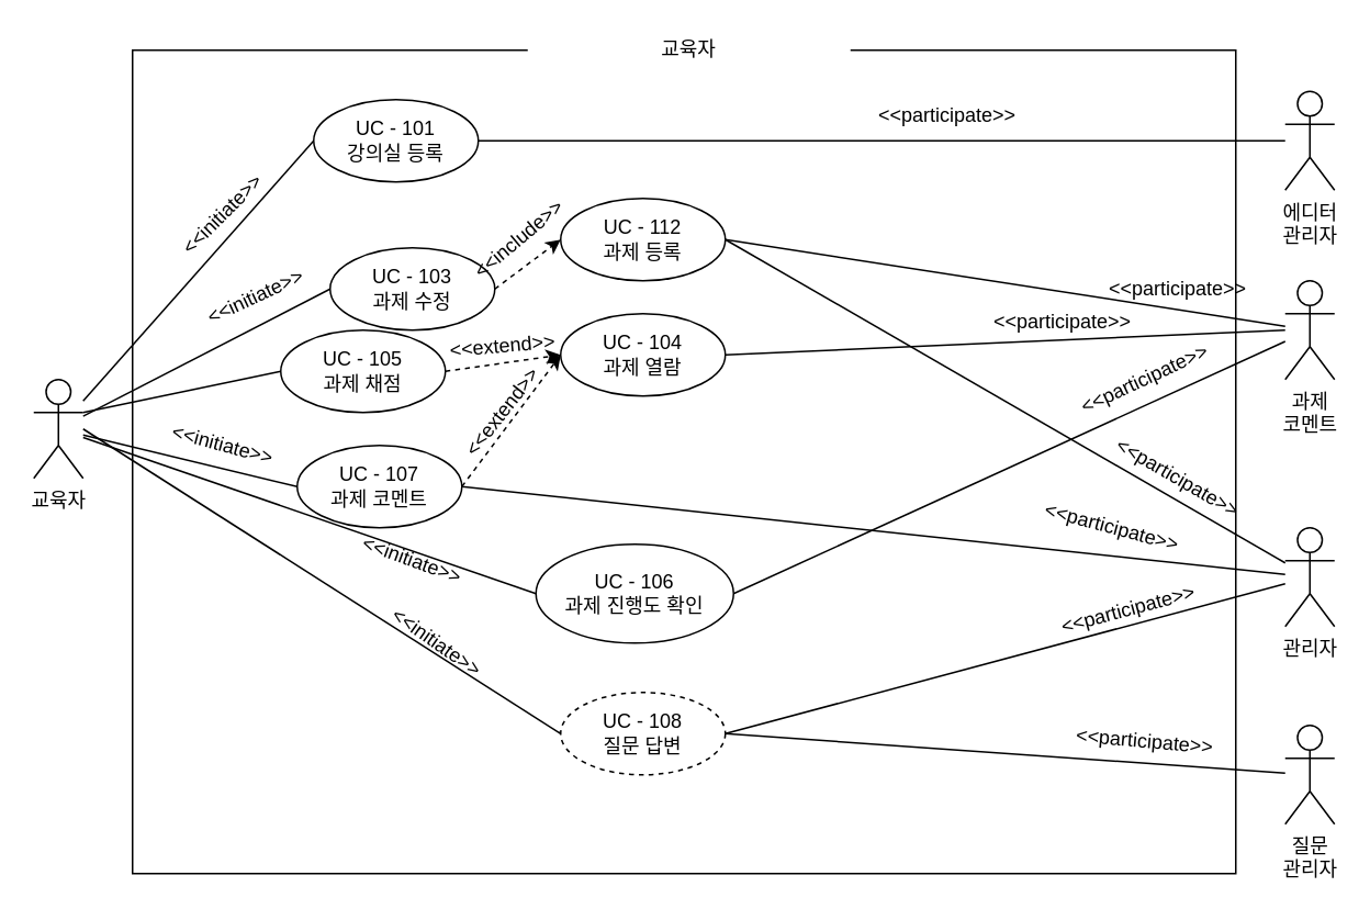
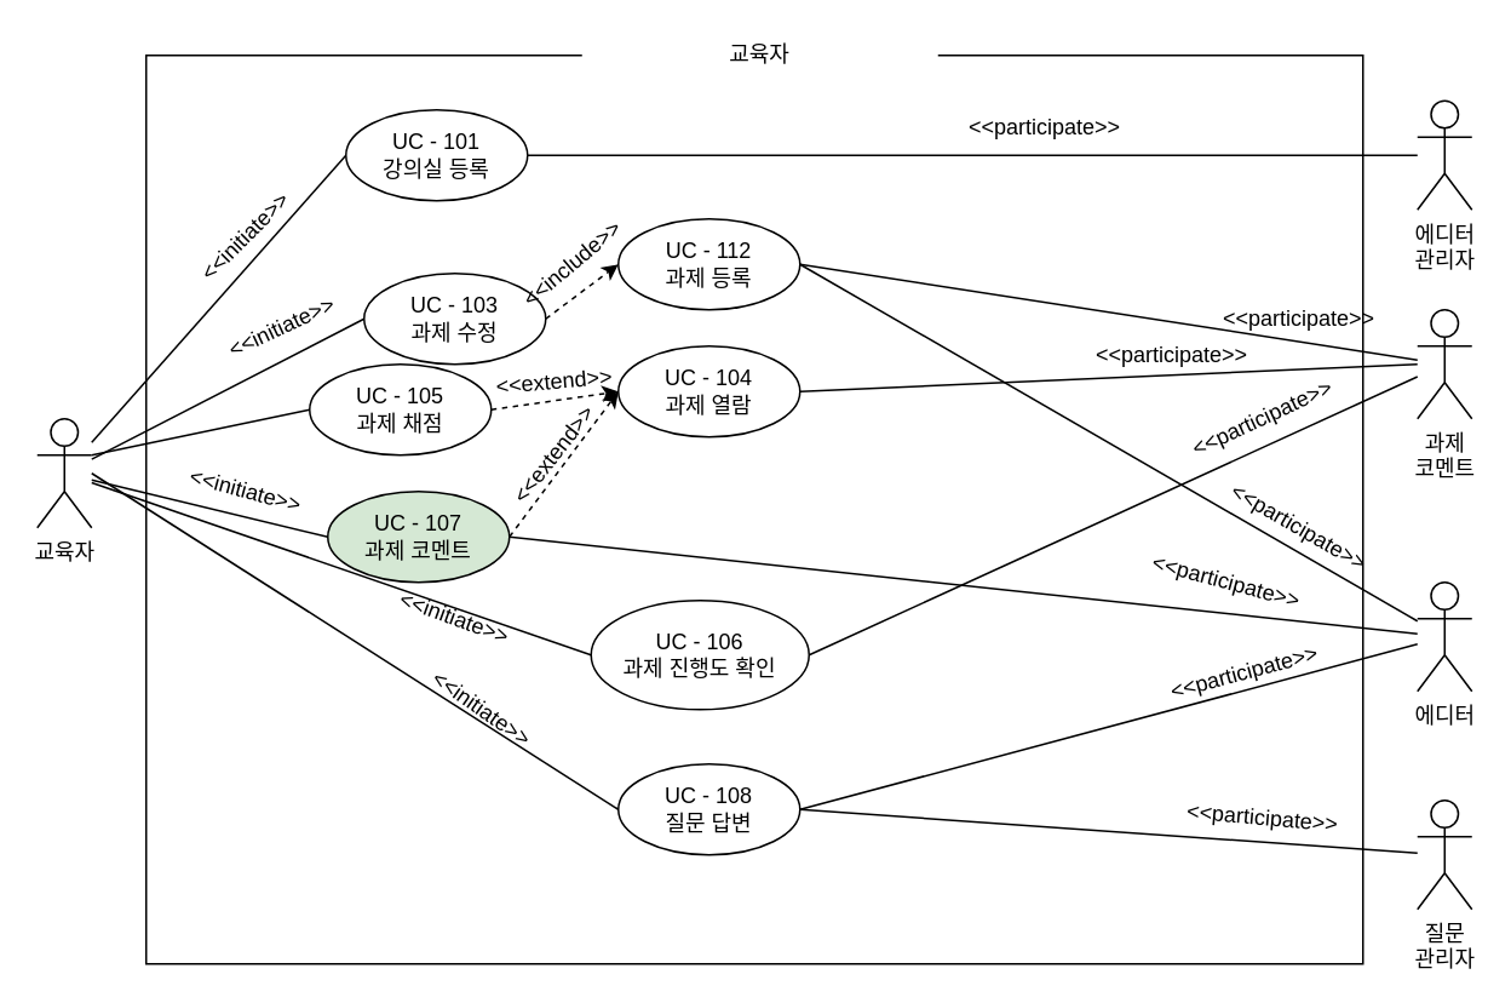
- <mxCell id="31" value="UC - 107&lt;br&gt;과제 코멘트" style="ellipse;whiteSpace=wrap;html=1;" parent="1" vertex="1"><mxGeometry x="180" y="270" width="100" height="50" as="geometry" /></mxCell>
+ <mxCell id="31" value="UC - 107&lt;br&gt;과제 코멘트" style="ellipse;whiteSpace=wrap;html=1;fillColor=#d5e8d4;" parent="1" vertex="1"><mxGeometry x="180" y="270" width="100" height="50" as="geometry" /></mxCell>
- <mxCell id="33" value="관리자" style="shape=umlActor;verticalLabelPosition=bottom;verticalAlign=top;html=1;outlineConnect=0;" parent="1" vertex="1"><mxGeometry x="780" y="320" width="30" height="60" as="geometry" /></mxCell>
+ <mxCell id="33" value="에디터" style="shape=umlActor;verticalLabelPosition=bottom;verticalAlign=top;html=1;outlineConnect=0;" parent="1" vertex="1"><mxGeometry x="780" y="320" width="30" height="60" as="geometry" /></mxCell>
- <mxCell id="37" value="UC - 108&lt;br&gt;질문 답변" style="ellipse;whiteSpace=wrap;html=1;dashed=1;" parent="1" vertex="1"><mxGeometry x="340" y="420" width="100" height="50" as="geometry" /></mxCell>
+ <mxCell id="37" value="UC - 108&lt;br&gt;질문 답변" style="ellipse;whiteSpace=wrap;html=1;" parent="1" vertex="1"><mxGeometry x="340" y="420" width="100" height="50" as="geometry" /></mxCell>
